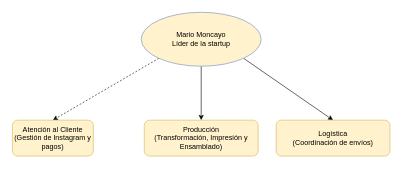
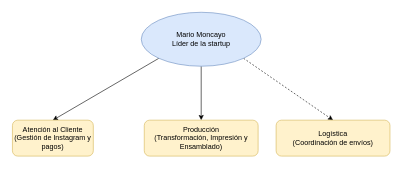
- <mxCell id="5" value="Mario Moncayo&lt;div&gt;Líder de la startup&lt;/div&gt;" style="ellipse;whiteSpace=wrap;html=1;fillColor=#fff2cc;strokeColor=#6c8ebf;" vertex="1" parent="1"><mxGeometry x="235" y="20" width="200" height="90" as="geometry" /></mxCell>
+ <mxCell id="5" value="Mario Moncayo&lt;div&gt;Líder de la startup&lt;/div&gt;" style="ellipse;whiteSpace=wrap;html=1;fillColor=#dae8fc;strokeColor=#6c8ebf;" vertex="1" parent="1"><mxGeometry x="235" y="20" width="200" height="90" as="geometry" /></mxCell>
- <mxCell id="2" style="rounded=0;orthogonalLoop=1;jettySize=auto;html=1;exitX=0;exitY=1;exitDx=0;exitDy=0;entryX=0.5;entryY=0;entryDx=0;entryDy=0;dashed=1;" edge="1" parent="1" source="5" target="6"><mxGeometry relative="1" as="geometry" /></mxCell>
+ <mxCell id="2" style="rounded=0;orthogonalLoop=1;jettySize=auto;html=1;exitX=0;exitY=1;exitDx=0;exitDy=0;entryX=0.5;entryY=0;entryDx=0;entryDy=0;" edge="1" parent="1" source="5" target="6"><mxGeometry relative="1" as="geometry" /></mxCell>
- <mxCell id="4" style="rounded=0;orthogonalLoop=1;jettySize=auto;html=1;exitX=1;exitY=1;exitDx=0;exitDy=0;entryX=0.5;entryY=0;entryDx=0;entryDy=0;" edge="1" parent="1" source="5" target="8"><mxGeometry relative="1" as="geometry" /></mxCell>
+ <mxCell id="4" style="rounded=0;orthogonalLoop=1;jettySize=auto;html=1;exitX=1;exitY=1;exitDx=0;exitDy=0;entryX=0.5;entryY=0;entryDx=0;entryDy=0;dashed=1;" edge="1" parent="1" source="5" target="8"><mxGeometry relative="1" as="geometry" /></mxCell>
